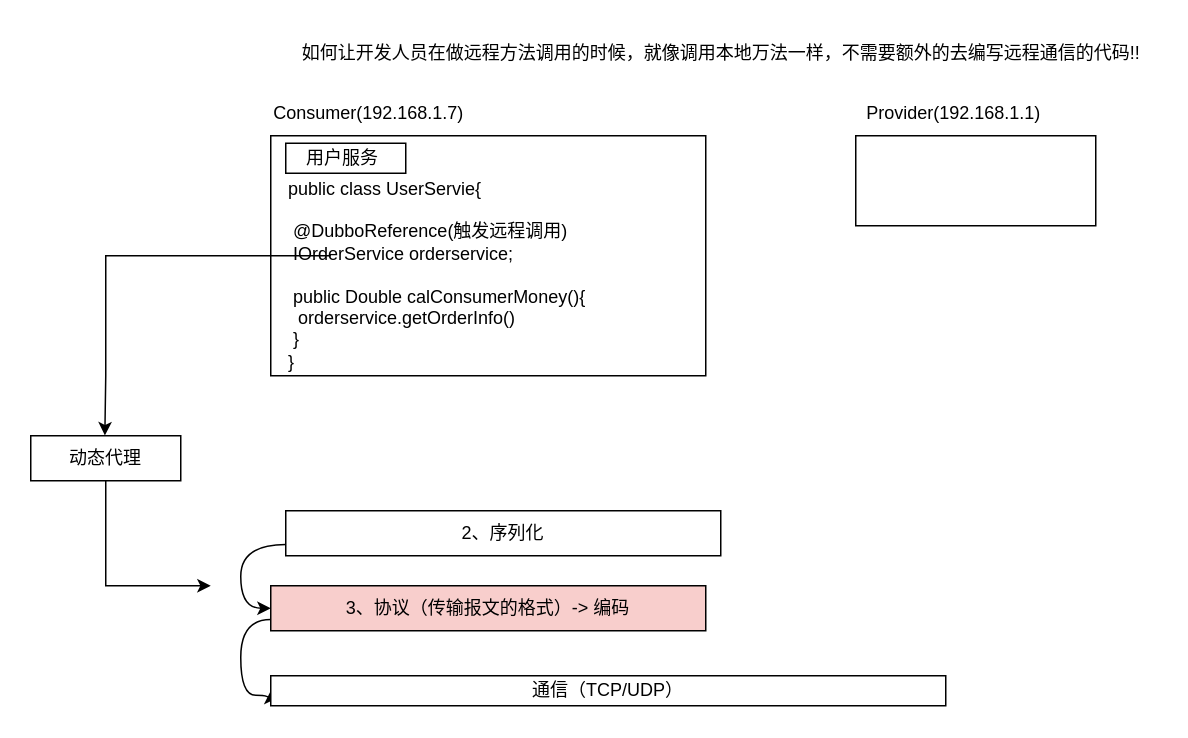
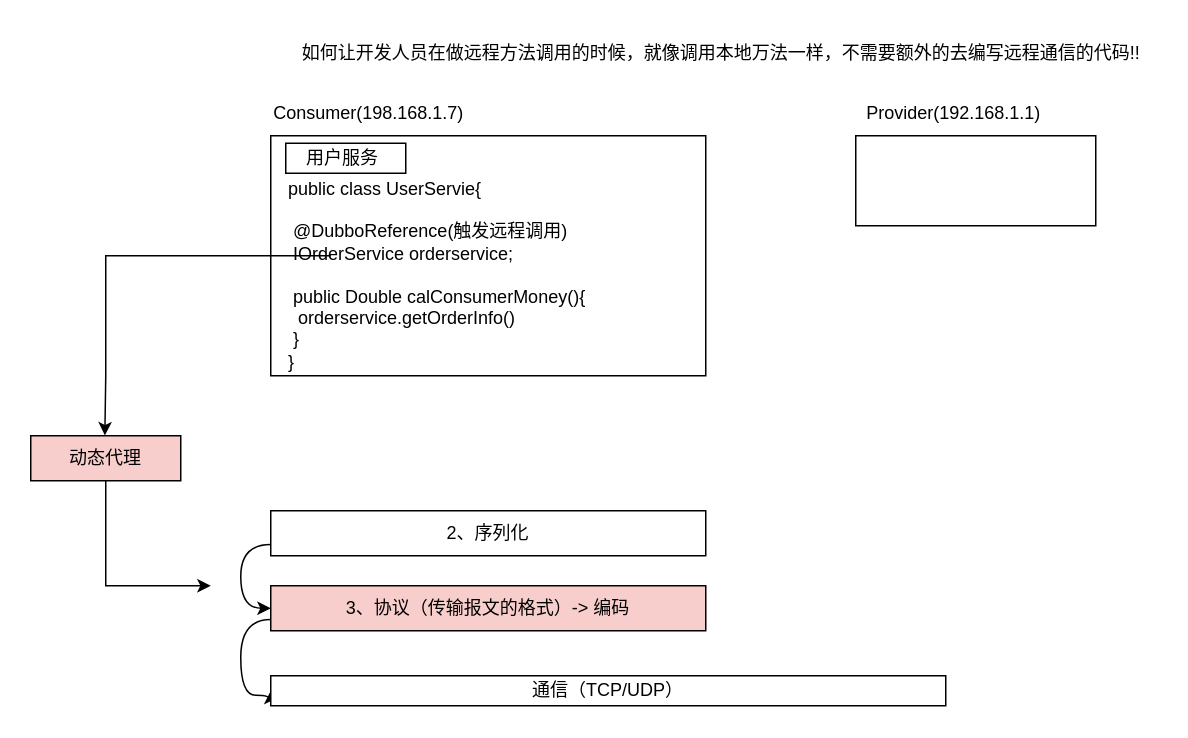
- <mxCell id="4" value="Consumer(192.168.1.7)" style="text;html=1;align=center;verticalAlign=middle;resizable=0;points=[];autosize=1;strokeColor=none;fillColor=none;" vertex="1" parent="1"><mxGeometry x="170" y="60" width="150" height="30" as="geometry" /></mxCell>
+ <mxCell id="4" value="Consumer(198.168.1.7)" style="text;html=1;align=center;verticalAlign=middle;resizable=0;points=[];autosize=1;strokeColor=none;fillColor=none;" vertex="1" parent="1"><mxGeometry x="170" y="60" width="150" height="30" as="geometry" /></mxCell>
- <mxCell id="17" value="动态代理" style="rounded=0;whiteSpace=wrap;html=1;" vertex="1" parent="1"><mxGeometry x="20" y="290" width="100" height="30" as="geometry" /></mxCell>
+ <mxCell id="17" value="动态代理" style="rounded=0;whiteSpace=wrap;html=1;fillColor=#f8cecc;" vertex="1" parent="1"><mxGeometry x="20" y="290" width="100" height="30" as="geometry" /></mxCell>
- <mxCell id="12" value="2、序列化" style="rounded=0;whiteSpace=wrap;html=1;" vertex="1" parent="1"><mxGeometry x="190" y="340" width="290" height="30" as="geometry" /></mxCell>
+ <mxCell id="12" value="2、序列化" style="rounded=0;whiteSpace=wrap;html=1;" vertex="1" parent="1"><mxGeometry x="180" y="340" width="290" height="30" as="geometry" /></mxCell>
